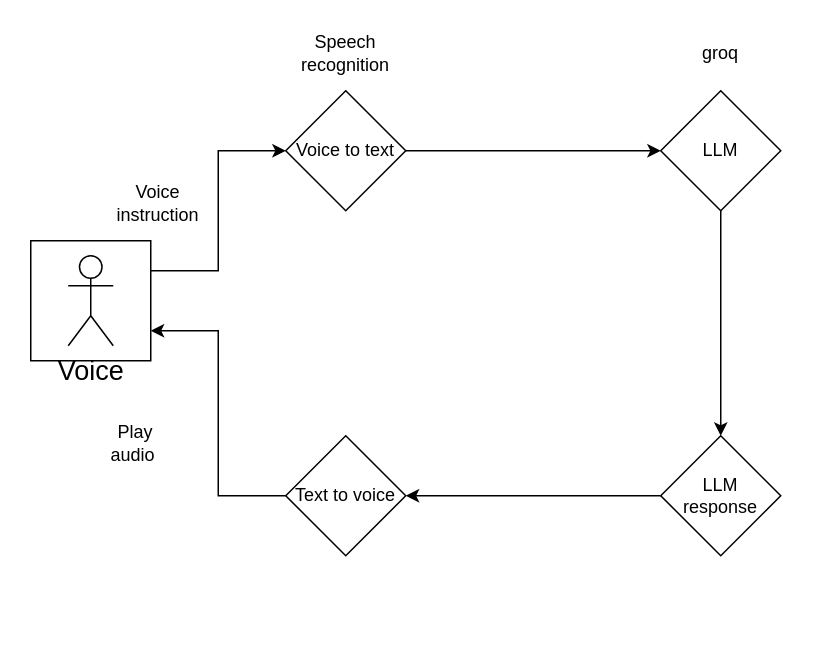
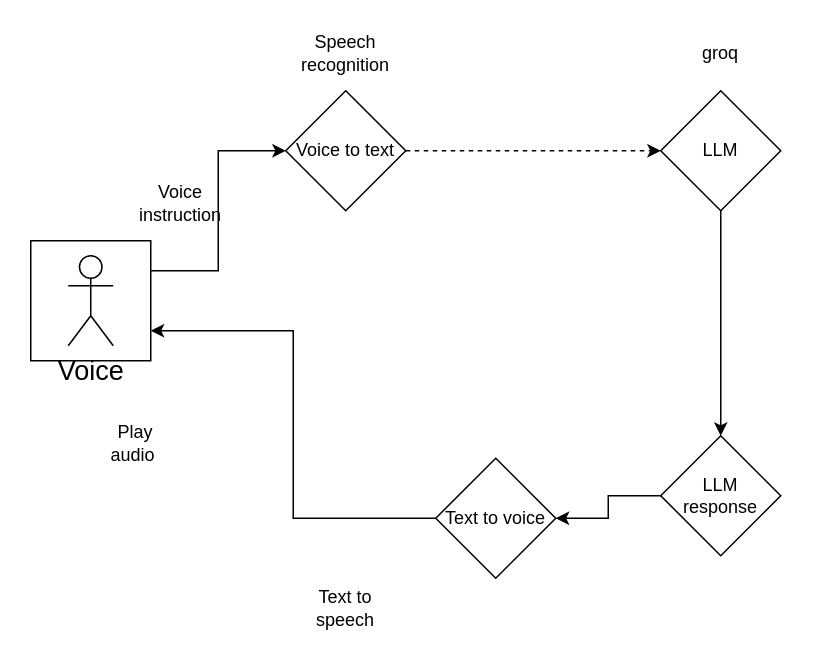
- <mxCell id="4" style="edgeStyle=orthogonalEdgeStyle;rounded=0;orthogonalLoop=1;jettySize=auto;html=1;" edge="1" parent="1" source="5" target="8"><mxGeometry relative="1" as="geometry" /></mxCell>
+ <mxCell id="4" style="edgeStyle=orthogonalEdgeStyle;rounded=0;orthogonalLoop=1;jettySize=auto;html=1;dashed=1;" edge="1" parent="1" source="5" target="8"><mxGeometry relative="1" as="geometry" /></mxCell>
- <mxCell id="13" value="Voice instruction" style="text;html=1;align=center;verticalAlign=middle;whiteSpace=wrap;rounded=0;" vertex="1" parent="1"><mxGeometry x="75" y="120" width="60" height="30" as="geometry" /></mxCell>
+ <mxCell id="13" value="Voice instruction" style="text;html=1;align=center;verticalAlign=middle;whiteSpace=wrap;rounded=0;" vertex="1" parent="1"><mxGeometry x="90" y="120" width="60" height="30" as="geometry" /></mxCell>
- <mxCell id="10" value="Text to voice" style="rhombus;whiteSpace=wrap;html=1;" vertex="1" parent="1"><mxGeometry x="190" y="290" width="80" height="80" as="geometry" /></mxCell>
+ <mxCell id="10" value="Text to voice" style="rhombus;whiteSpace=wrap;html=1;" vertex="1" parent="1"><mxGeometry x="290" y="305" width="80" height="80" as="geometry" /></mxCell>
+ <mxCell id="17" value="Text to speech" style="text;html=1;align=center;verticalAlign=middle;whiteSpace=wrap;rounded=0;" vertex="1" parent="1"><mxGeometry x="200" y="390" width="60" height="30" as="geometry" /></mxCell>
